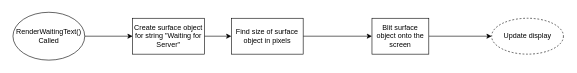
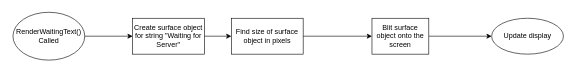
- <mxCell id="10" value="Update display" style="ellipse;whiteSpace=wrap;html=1;dashed=1;" vertex="1" parent="1"><mxGeometry x="820" y="30" width="120" height="60" as="geometry" /></mxCell>
+ <mxCell id="10" value="Update display" style="ellipse;whiteSpace=wrap;html=1;" vertex="1" parent="1"><mxGeometry x="820" y="30" width="120" height="60" as="geometry" /></mxCell>
